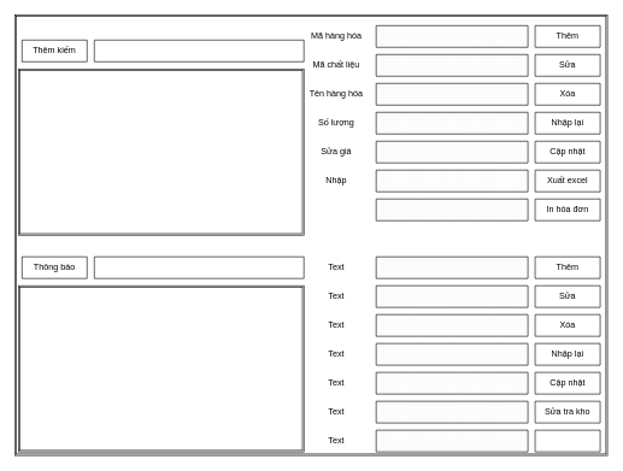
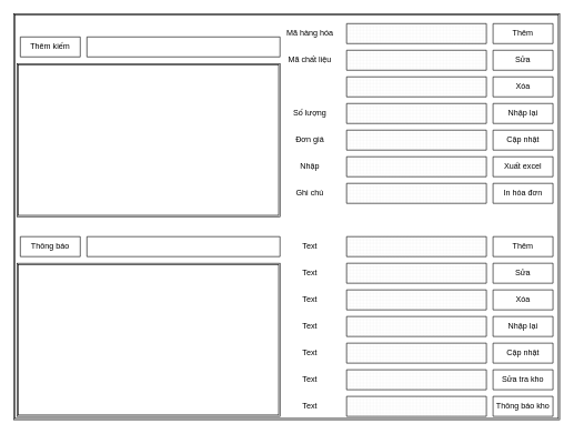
- <mxCell id="25" value="Tên hàng hóa" style="text;html=1;strokeColor=none;fillColor=none;align=center;verticalAlign=middle;whiteSpace=wrap;rounded=0;" parent="1" vertex="1"><mxGeometry x="420" y="115" width="90" height="30" as="geometry" /></mxCell>
- <mxCell id="27" value="Sửa giá" style="text;html=1;strokeColor=none;fillColor=none;align=center;verticalAlign=middle;whiteSpace=wrap;rounded=0;" parent="1" vertex="1"><mxGeometry x="420" y="195" width="90" height="30" as="geometry" /></mxCell>
+ <mxCell id="27" value="Đơn giá" style="text;html=1;strokeColor=none;fillColor=none;align=center;verticalAlign=middle;whiteSpace=wrap;rounded=0;" parent="1" vertex="1"><mxGeometry x="420" y="195" width="90" height="30" as="geometry" /></mxCell>
+ <mxCell id="52" value="Ghi chú" style="text;html=1;strokeColor=none;fillColor=none;align=center;verticalAlign=middle;whiteSpace=wrap;rounded=0;" parent="1" vertex="1"><mxGeometry x="420" y="275" width="90" height="30" as="geometry" /></mxCell>
+ <mxCell id="66" value="Thông báo kho" style="text;html=1;strokeColor=none;fillColor=none;align=center;verticalAlign=middle;whiteSpace=wrap;rounded=0;" parent="1" vertex="1"><mxGeometry x="740" y="595" width="90" height="30" as="geometry" /></mxCell>
